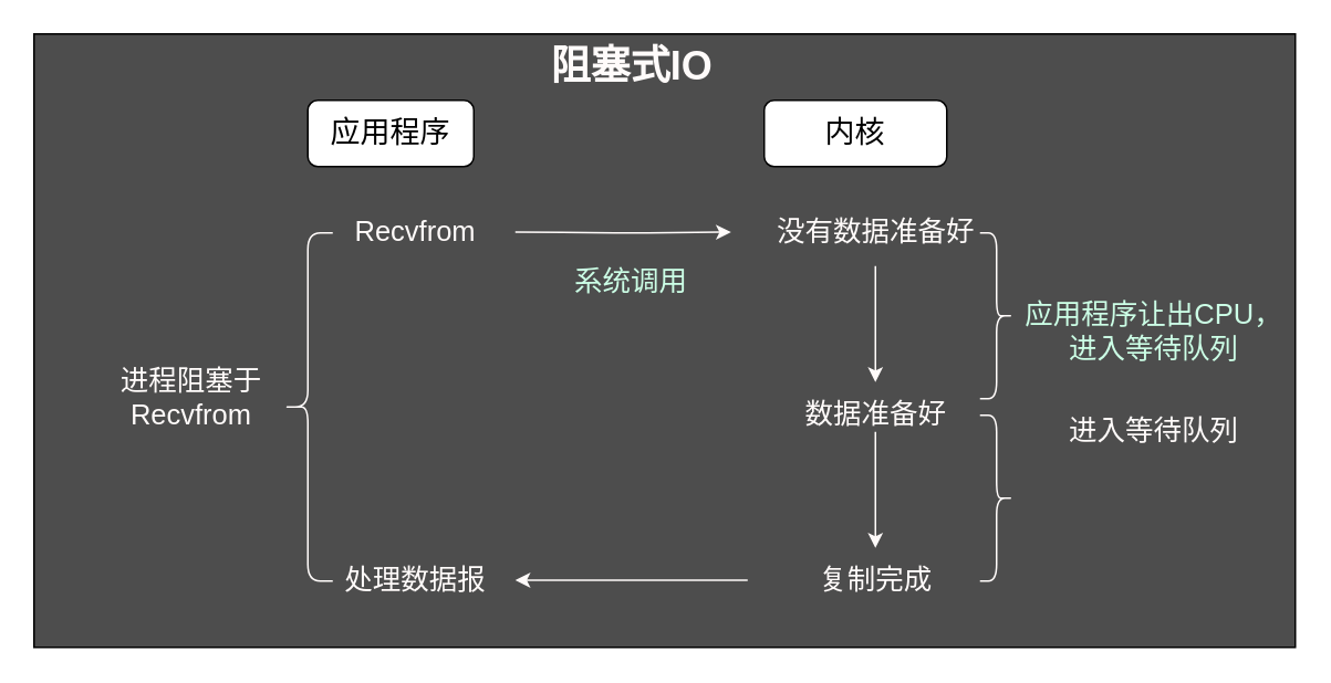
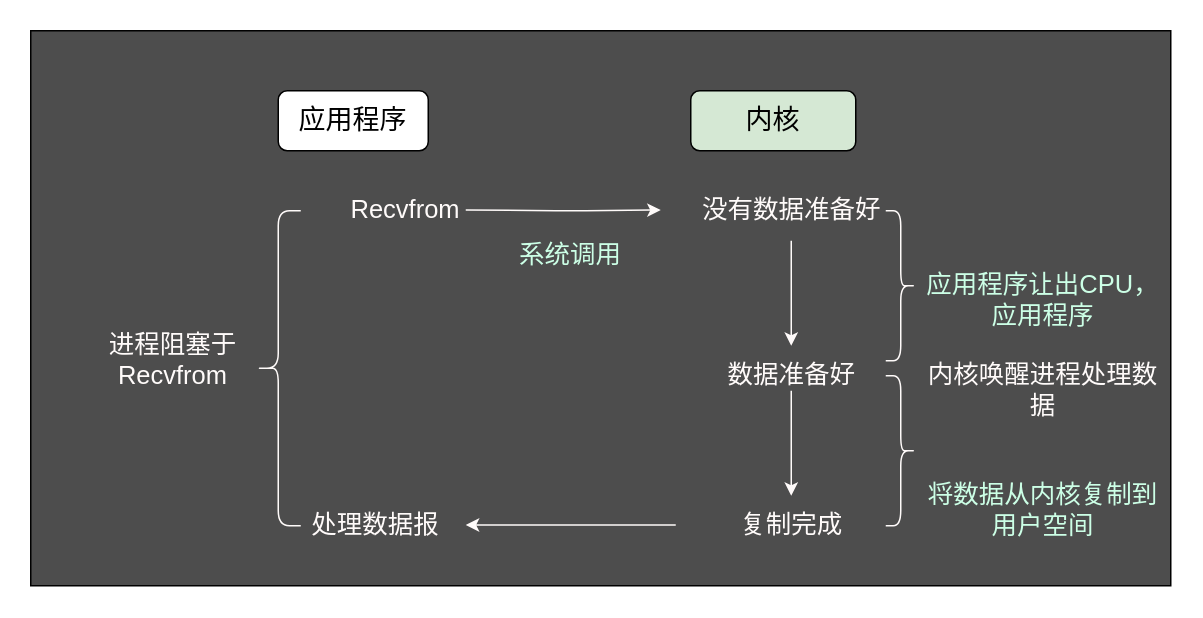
- <mxCell id="16" value="&lt;font color=&quot;#fffbfa&quot;&gt;阻塞式IO&lt;/font&gt;" style="text;strokeColor=none;fillColor=none;html=1;fontSize=24;fontStyle=1;verticalAlign=middle;align=center;" parent="1" vertex="1"><mxGeometry x="330" y="20" width="100" height="40" as="geometry" /></mxCell>
- <mxCell id="4" value="&lt;font style=&quot;font-size: 18px&quot;&gt;内核&lt;/font&gt;" style="rounded=1;whiteSpace=wrap;html=1;" parent="1" vertex="1"><mxGeometry x="460" y="60" width="110" height="40" as="geometry" /></mxCell>
+ <mxCell id="4" value="&lt;font style=&quot;font-size: 18px&quot;&gt;内核&lt;/font&gt;" style="rounded=1;whiteSpace=wrap;html=1;fillColor=#d5e8d4;" parent="1" vertex="1"><mxGeometry x="460" y="60" width="110" height="40" as="geometry" /></mxCell>
- <mxCell id="5" value="&lt;font style=&quot;font-size: 17px&quot; color=&quot;#fffbfa&quot;&gt;Recvfrom&lt;/font&gt;" style="text;html=1;strokeColor=none;fillColor=none;align=center;verticalAlign=middle;whiteSpace=wrap;rounded=0;" parent="1" vertex="1"><mxGeometry x="230" y="130" width="40" height="20" as="geometry" /></mxCell>
+ <mxCell id="5" value="&lt;font style=&quot;font-size: 17px&quot; color=&quot;#fffbfa&quot;&gt;Recvfrom&lt;/font&gt;" style="text;html=1;strokeColor=none;fillColor=none;align=center;verticalAlign=middle;whiteSpace=wrap;rounded=0;" parent="1" vertex="1"><mxGeometry x="250" y="130" width="40" height="20" as="geometry" /></mxCell>
- <mxCell id="19" value="&lt;font style=&quot;font-size: 17px&quot; color=&quot;#ccffe6&quot;&gt;应用程序让出CPU，进入等待队列&lt;/font&gt;" style="text;html=1;strokeColor=none;fillColor=none;align=center;verticalAlign=middle;whiteSpace=wrap;rounded=0;" parent="1" vertex="1"><mxGeometry x="610" y="190" width="170" height="20" as="geometry" /></mxCell>
+ <mxCell id="19" value="&lt;font style=&quot;font-size: 17px&quot; color=&quot;#ccffe6&quot;&gt;应用程序让出CPU，应用程序&lt;/font&gt;" style="text;html=1;strokeColor=none;fillColor=none;align=center;verticalAlign=middle;whiteSpace=wrap;rounded=0;" parent="1" vertex="1"><mxGeometry x="610" y="190" width="170" height="20" as="geometry" /></mxCell>
- <mxCell id="21" value="&lt;span style=&quot;font-size: 17px&quot;&gt;&lt;font color=&quot;#fffbfa&quot;&gt;进入等待队列&lt;/font&gt;&lt;/span&gt;" style="text;html=1;strokeColor=none;fillColor=none;align=center;verticalAlign=middle;whiteSpace=wrap;rounded=0;" parent="1" vertex="1"><mxGeometry x="610" y="250" width="170" height="20" as="geometry" /></mxCell>
+ <mxCell id="21" value="&lt;span style=&quot;font-size: 17px&quot;&gt;&lt;font color=&quot;#fffbfa&quot;&gt;内核唤醒进程处理数据&lt;/font&gt;&lt;/span&gt;" style="text;html=1;strokeColor=none;fillColor=none;align=center;verticalAlign=middle;whiteSpace=wrap;rounded=0;" parent="1" vertex="1"><mxGeometry x="610" y="250" width="170" height="20" as="geometry" /></mxCell>
+ <mxCell id="22" value="&lt;font color=&quot;#ccffe6&quot;&gt;&lt;span style=&quot;font-size: 17px&quot;&gt;将数据从内核复制到用户空间&lt;/span&gt;&lt;/font&gt;" style="text;html=1;strokeColor=none;fillColor=none;align=center;verticalAlign=middle;whiteSpace=wrap;rounded=0;" parent="1" vertex="1"><mxGeometry x="610" y="330" width="170" height="20" as="geometry" /></mxCell>
